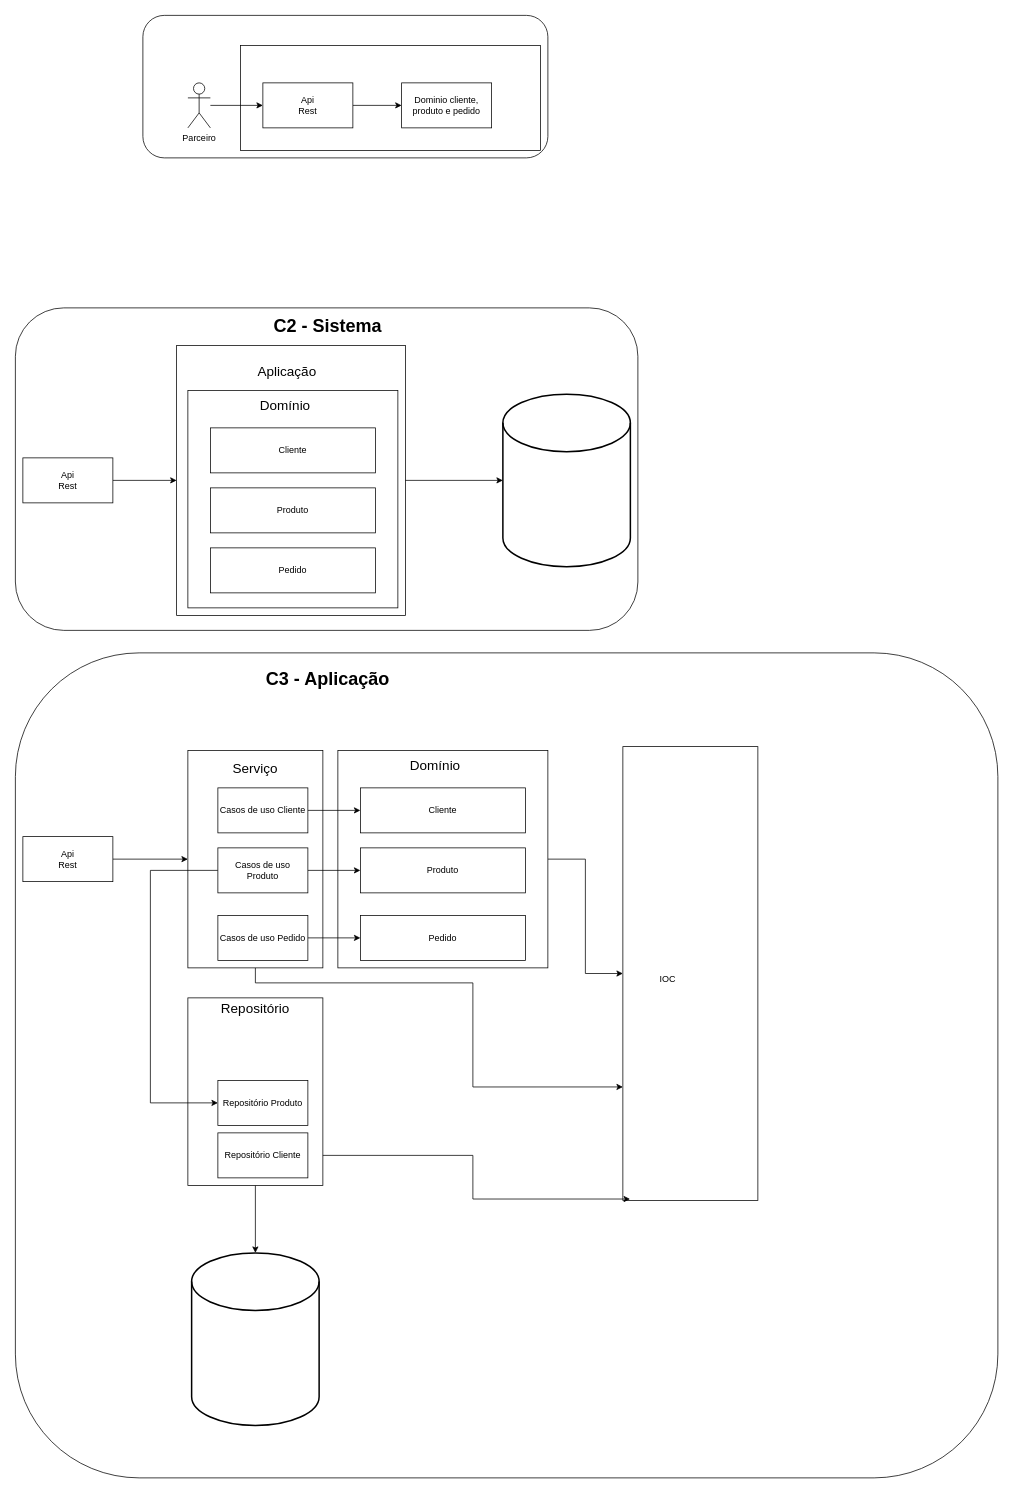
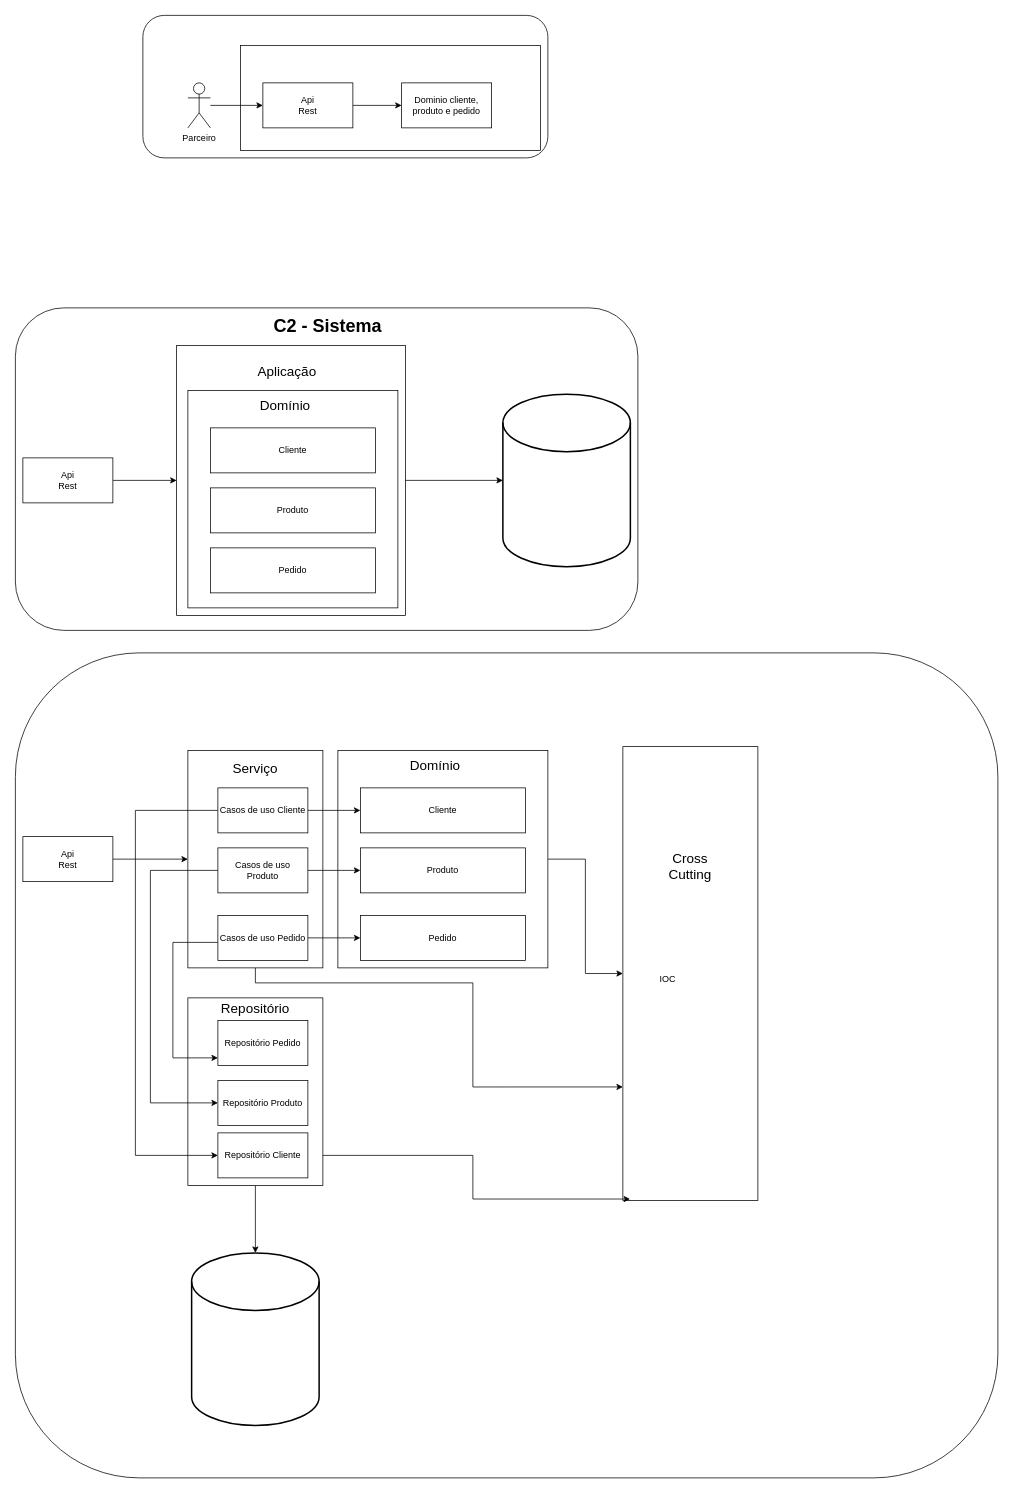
- <mxCell id="29" value="&lt;b&gt;&lt;font style=&quot;font-size: 24px;&quot;&gt;C3 - Aplicação&lt;/font&gt;&lt;/b&gt;&lt;b style=&quot;background-color: initial;&quot;&gt;&lt;font style=&quot;font-size: 24px;&quot;&gt;&amp;nbsp;&lt;/font&gt;&lt;/b&gt;" style="text;html=1;align=center;verticalAlign=middle;whiteSpace=wrap;rounded=0;" parent="1" vertex="1"><mxGeometry x="120" y="890" width="640" height="30" as="geometry" /></mxCell>
+ <mxCell id="52" value="&lt;font style=&quot;font-size: 18px;&quot;&gt;Cross Cutting&lt;/font&gt;" style="text;html=1;align=center;verticalAlign=middle;whiteSpace=wrap;rounded=0;" parent="1" vertex="1"><mxGeometry x="890" y="1140" width="60" height="30" as="geometry" /></mxCell>
+ <mxCell id="45" style="edgeStyle=orthogonalEdgeStyle;rounded=0;orthogonalLoop=1;jettySize=auto;html=1;exitX=0.031;exitY=0.6;exitDx=0;exitDy=0;exitPerimeter=0;" parent="1" source="46" target="48" edge="1"><mxGeometry relative="1" as="geometry"><Array as="points"><mxPoint x="230" y="1256" /><mxPoint x="230" y="1410" /></Array></mxGeometry></mxCell>
+ <mxCell id="39" style="edgeStyle=orthogonalEdgeStyle;rounded=0;orthogonalLoop=1;jettySize=auto;html=1;entryX=0;entryY=0.5;entryDx=0;entryDy=0;exitX=0;exitY=0.5;exitDx=0;exitDy=0;" parent="1" source="40" target="50" edge="1"><mxGeometry relative="1" as="geometry"><Array as="points"><mxPoint x="180" y="1080" /><mxPoint x="180" y="1540" /></Array></mxGeometry></mxCell>
+ <mxCell id="48" value="Repositório Pedido" style="rounded=0;whiteSpace=wrap;html=1;" parent="1" vertex="1"><mxGeometry x="290" y="1360" width="120" height="60" as="geometry" /></mxCell>
